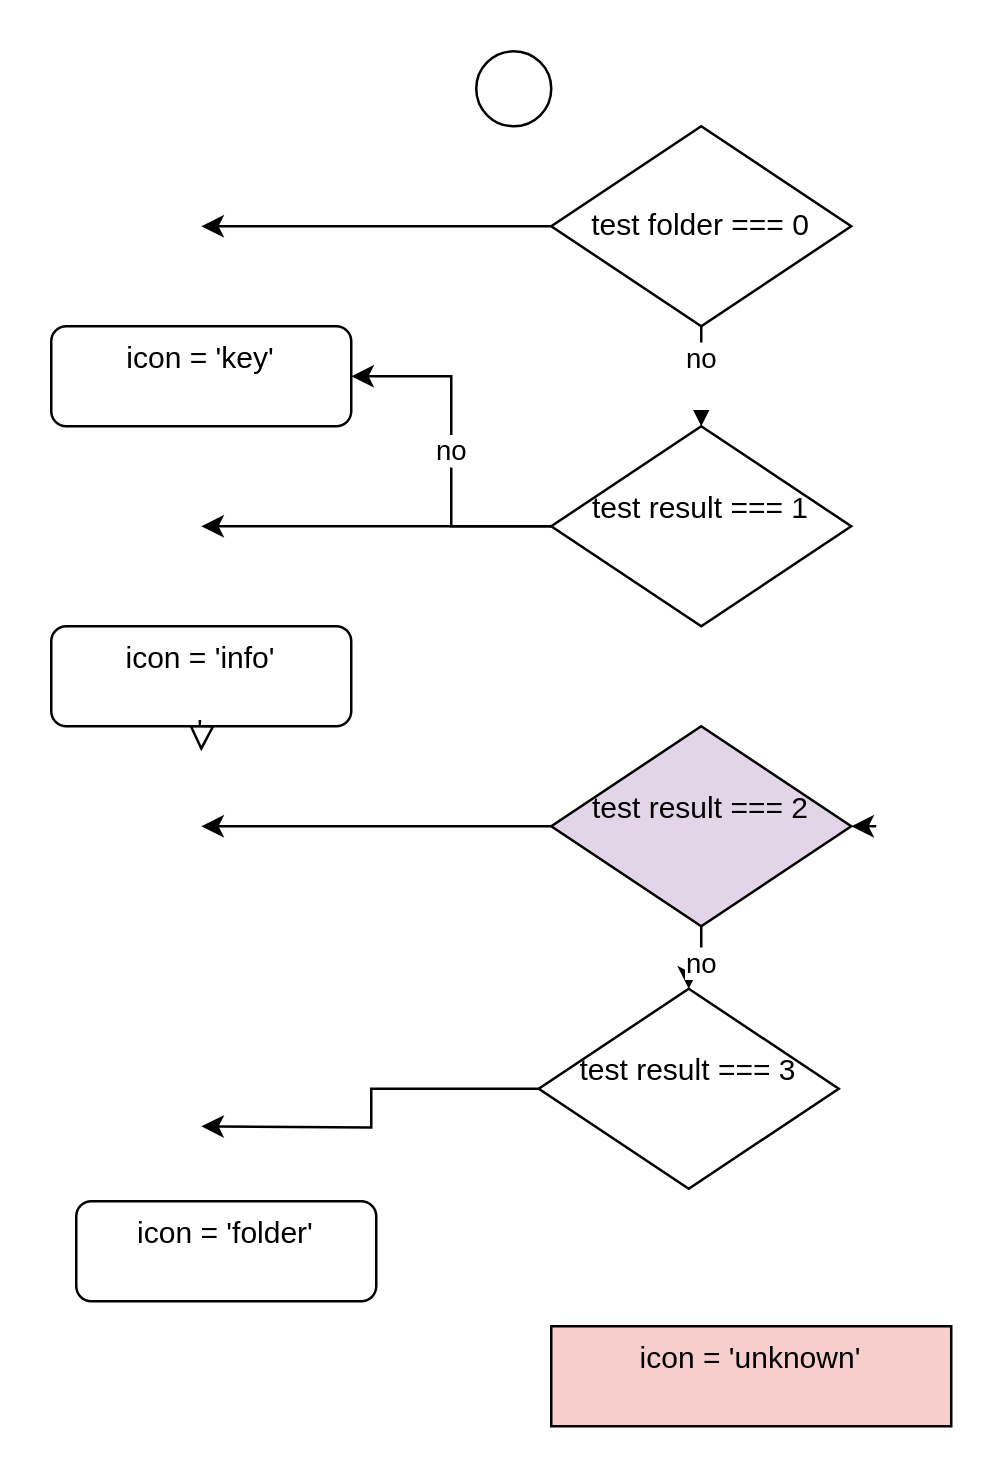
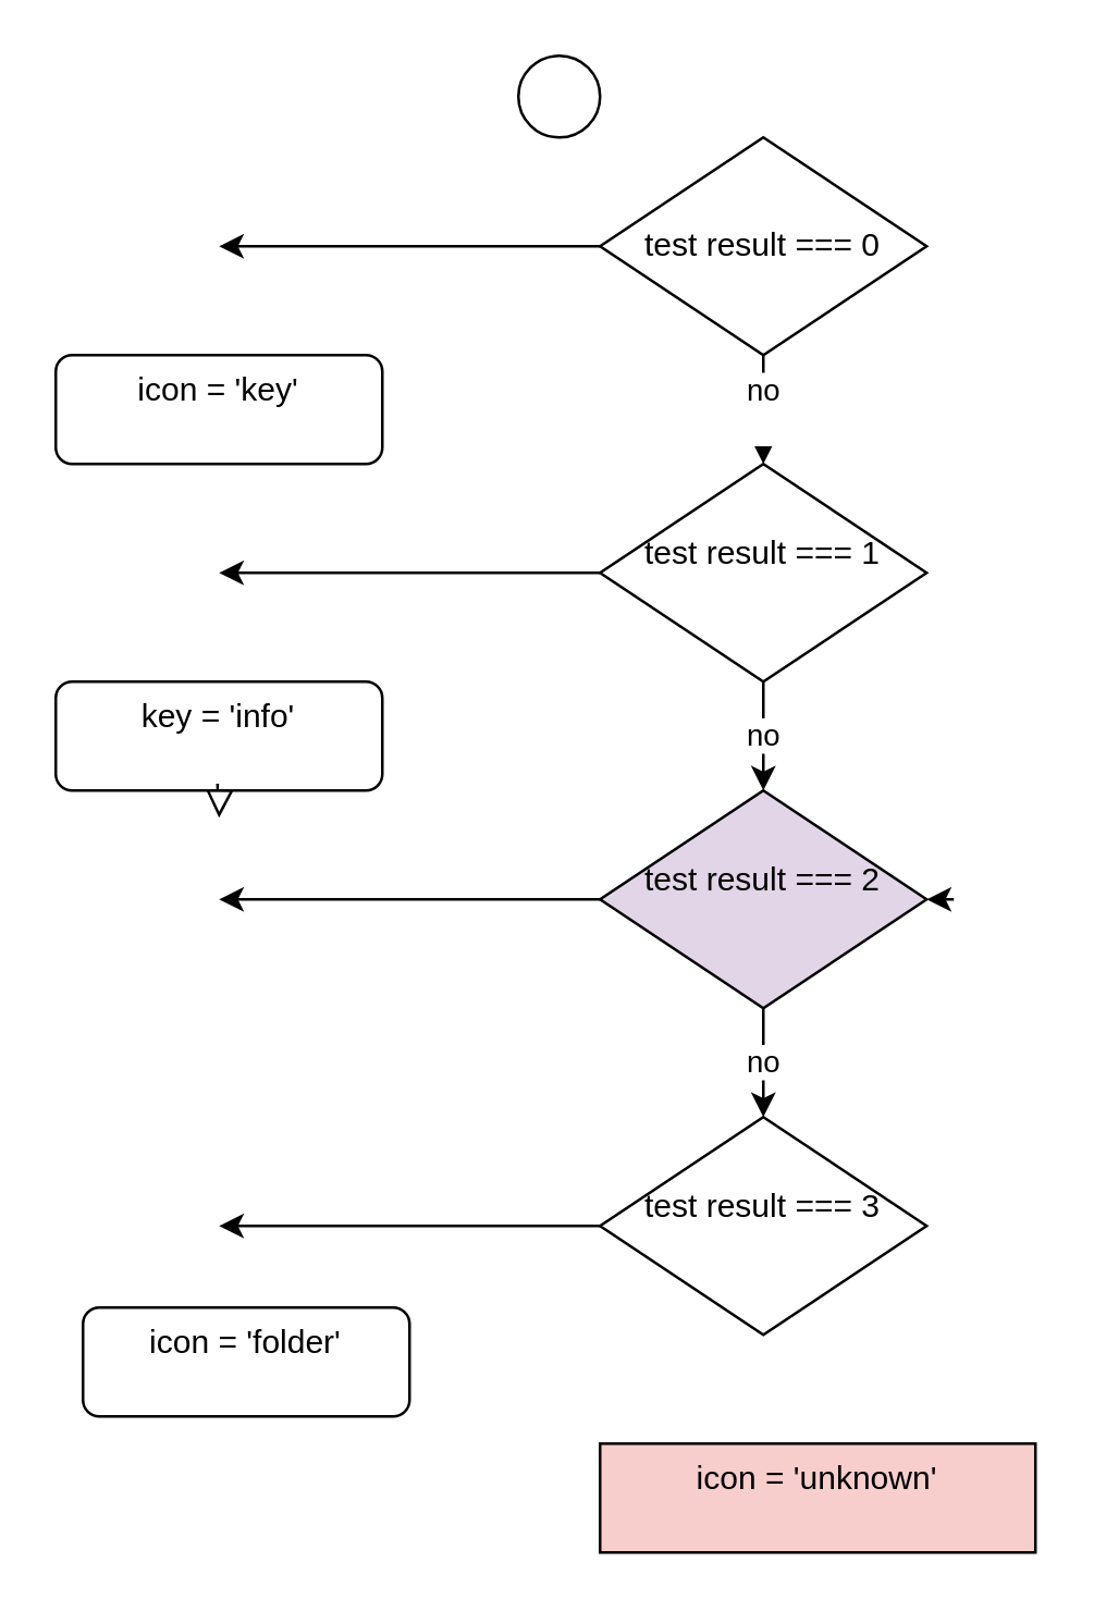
- <mxCell id="17" value="test folder === 0" style="rhombus;whiteSpace=wrap;html=1;" vertex="1" parent="1"><mxGeometry x="220" y="50" width="120" height="80" as="geometry" /></mxCell>
+ <mxCell id="17" value="test result === 0" style="rhombus;whiteSpace=wrap;html=1;" vertex="1" parent="1"><mxGeometry x="220" y="50" width="120" height="80" as="geometry" /></mxCell>
- <mxCell id="13" value="no" style="edgeStyle=orthogonalEdgeStyle;rounded=0;orthogonalLoop=1;jettySize=auto;html=1;" edge="1" parent="1" source="14" target="18"><mxGeometry relative="1" as="geometry" /></mxCell>
+ <mxCell id="13" value="no" style="edgeStyle=orthogonalEdgeStyle;rounded=0;orthogonalLoop=1;jettySize=auto;html=1;" edge="1" parent="1" source="14" target="11"><mxGeometry relative="1" as="geometry" /></mxCell>
- <mxCell id="4" value="&lt;br&gt;&lt;br&gt;icon = 'info'&lt;br&gt;&lt;br&gt;'&lt;div&gt;&lt;br/&gt;&lt;/div&gt;" style="rounded=1;whiteSpace=wrap;html=1;fontSize=12;glass=0;strokeWidth=1;shadow=0;" vertex="1" parent="1"><mxGeometry x="20" y="250" width="120" height="40" as="geometry" /></mxCell>
+ <mxCell id="4" value="&lt;br&gt;&lt;br&gt;key = 'info'&lt;br&gt;&lt;br&gt;'&lt;div&gt;&lt;br/&gt;&lt;/div&gt;" style="rounded=1;whiteSpace=wrap;html=1;fontSize=12;glass=0;strokeWidth=1;shadow=0;" vertex="1" parent="1"><mxGeometry x="20" y="250" width="120" height="40" as="geometry" /></mxCell>
- <mxCell id="7" value="test result === 3&lt;div&gt;&lt;br/&gt;&lt;/div&gt;" style="rhombus;whiteSpace=wrap;html=1;" vertex="1" parent="1"><mxGeometry x="215" y="395" width="120" height="80" as="geometry" /></mxCell>
+ <mxCell id="7" value="test result === 3&lt;div&gt;&lt;br/&gt;&lt;/div&gt;" style="rhombus;whiteSpace=wrap;html=1;" vertex="1" parent="1"><mxGeometry x="220" y="410" width="120" height="80" as="geometry" /></mxCell>
